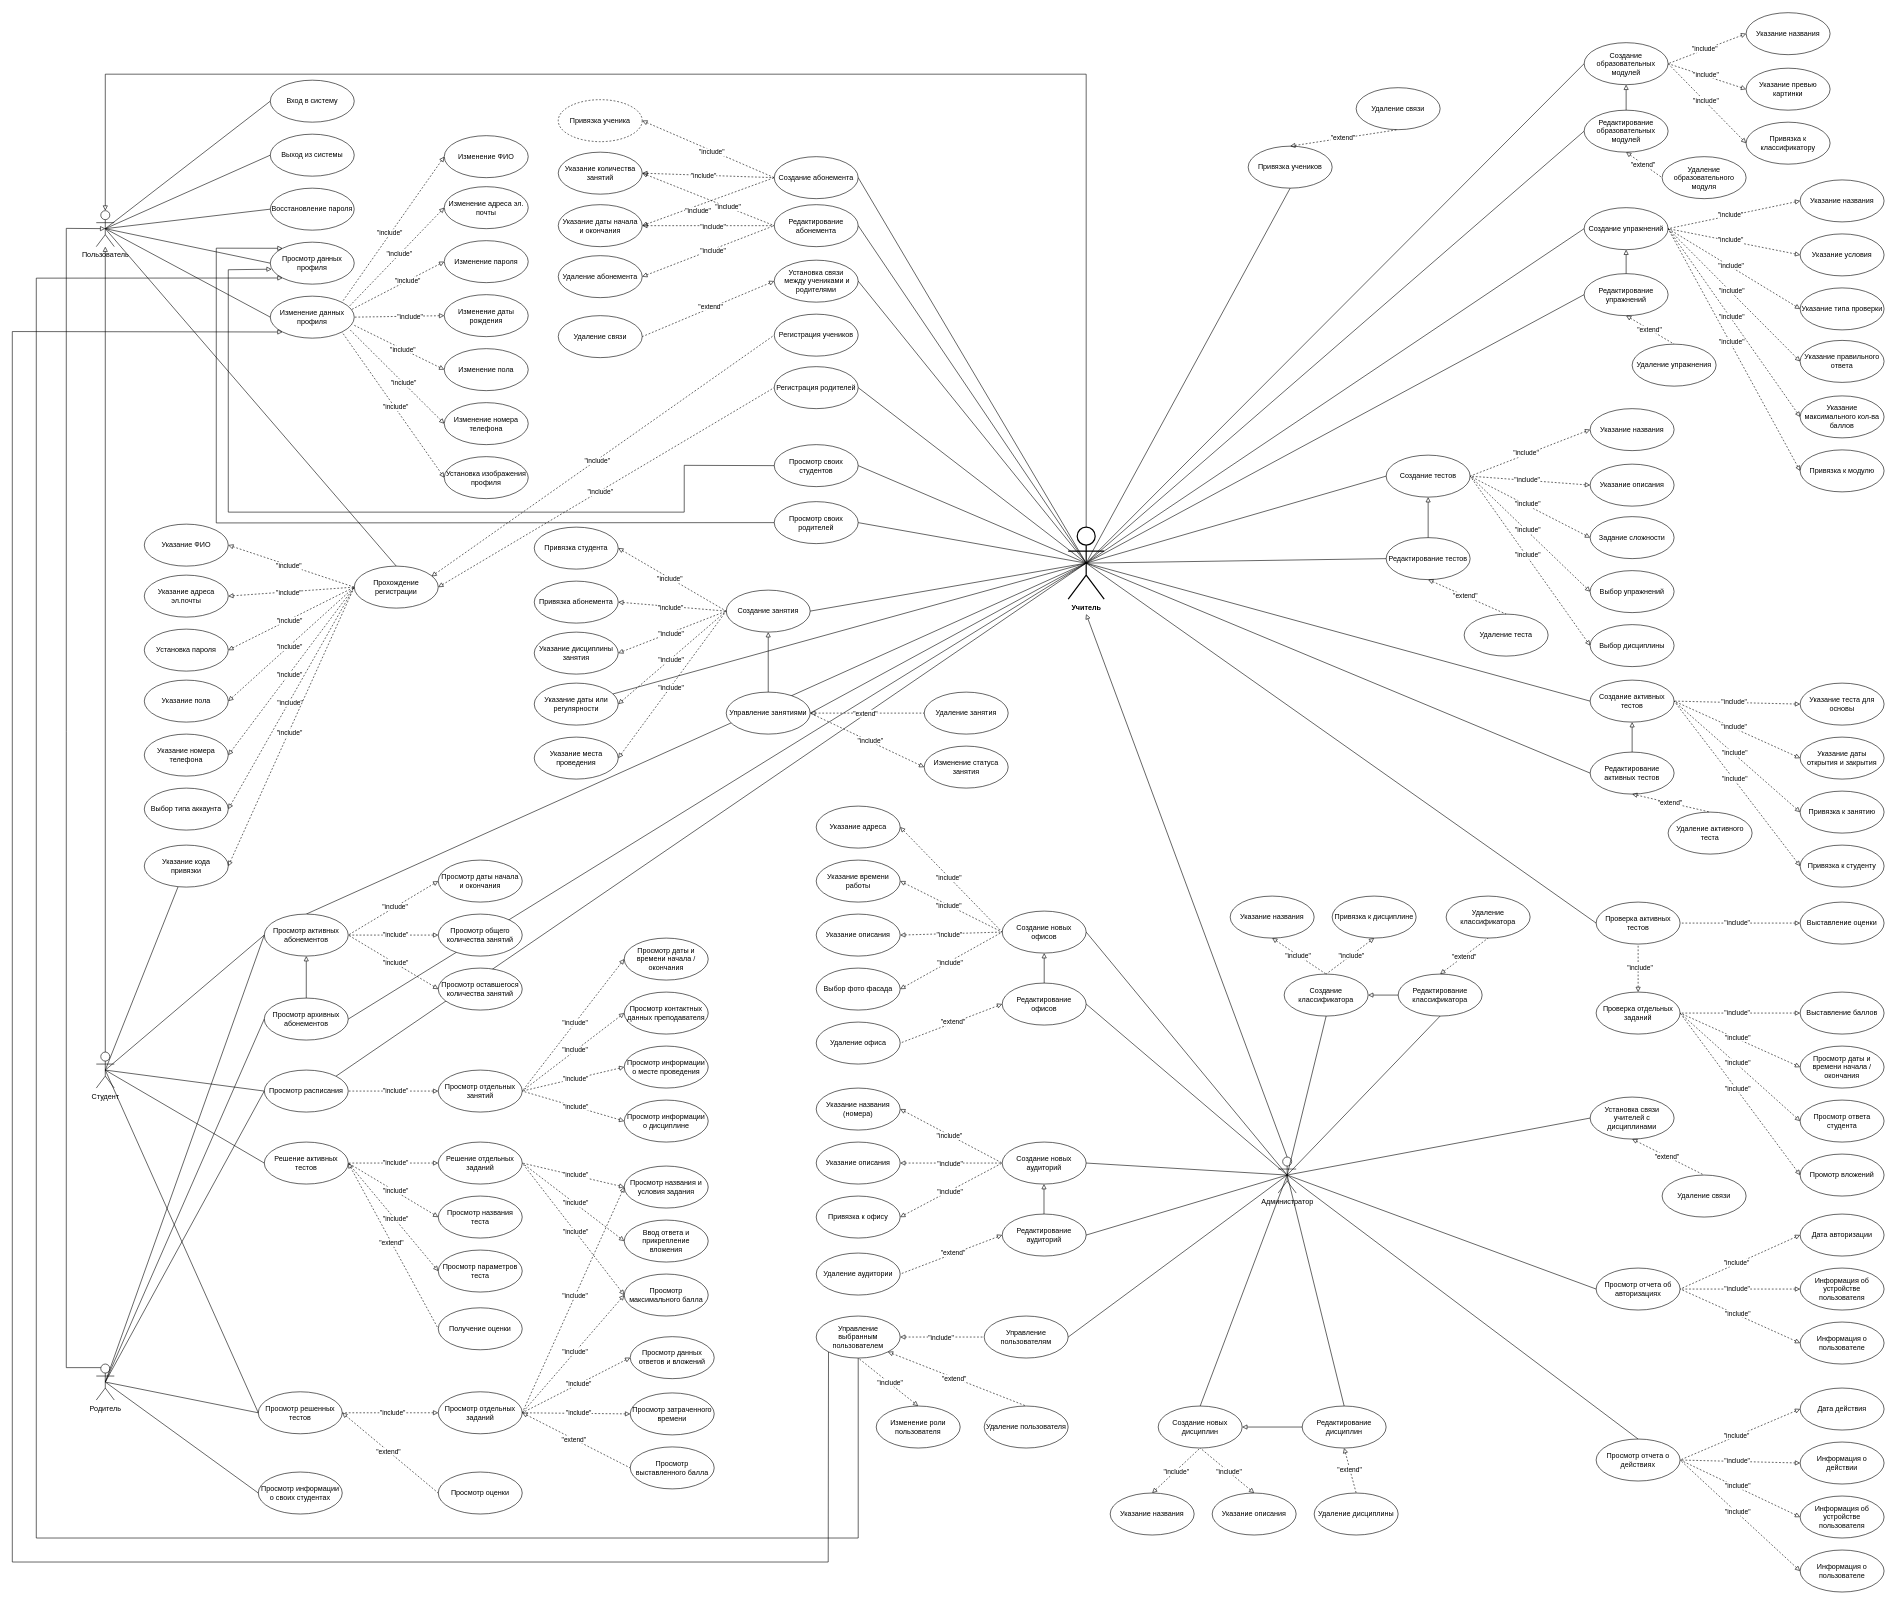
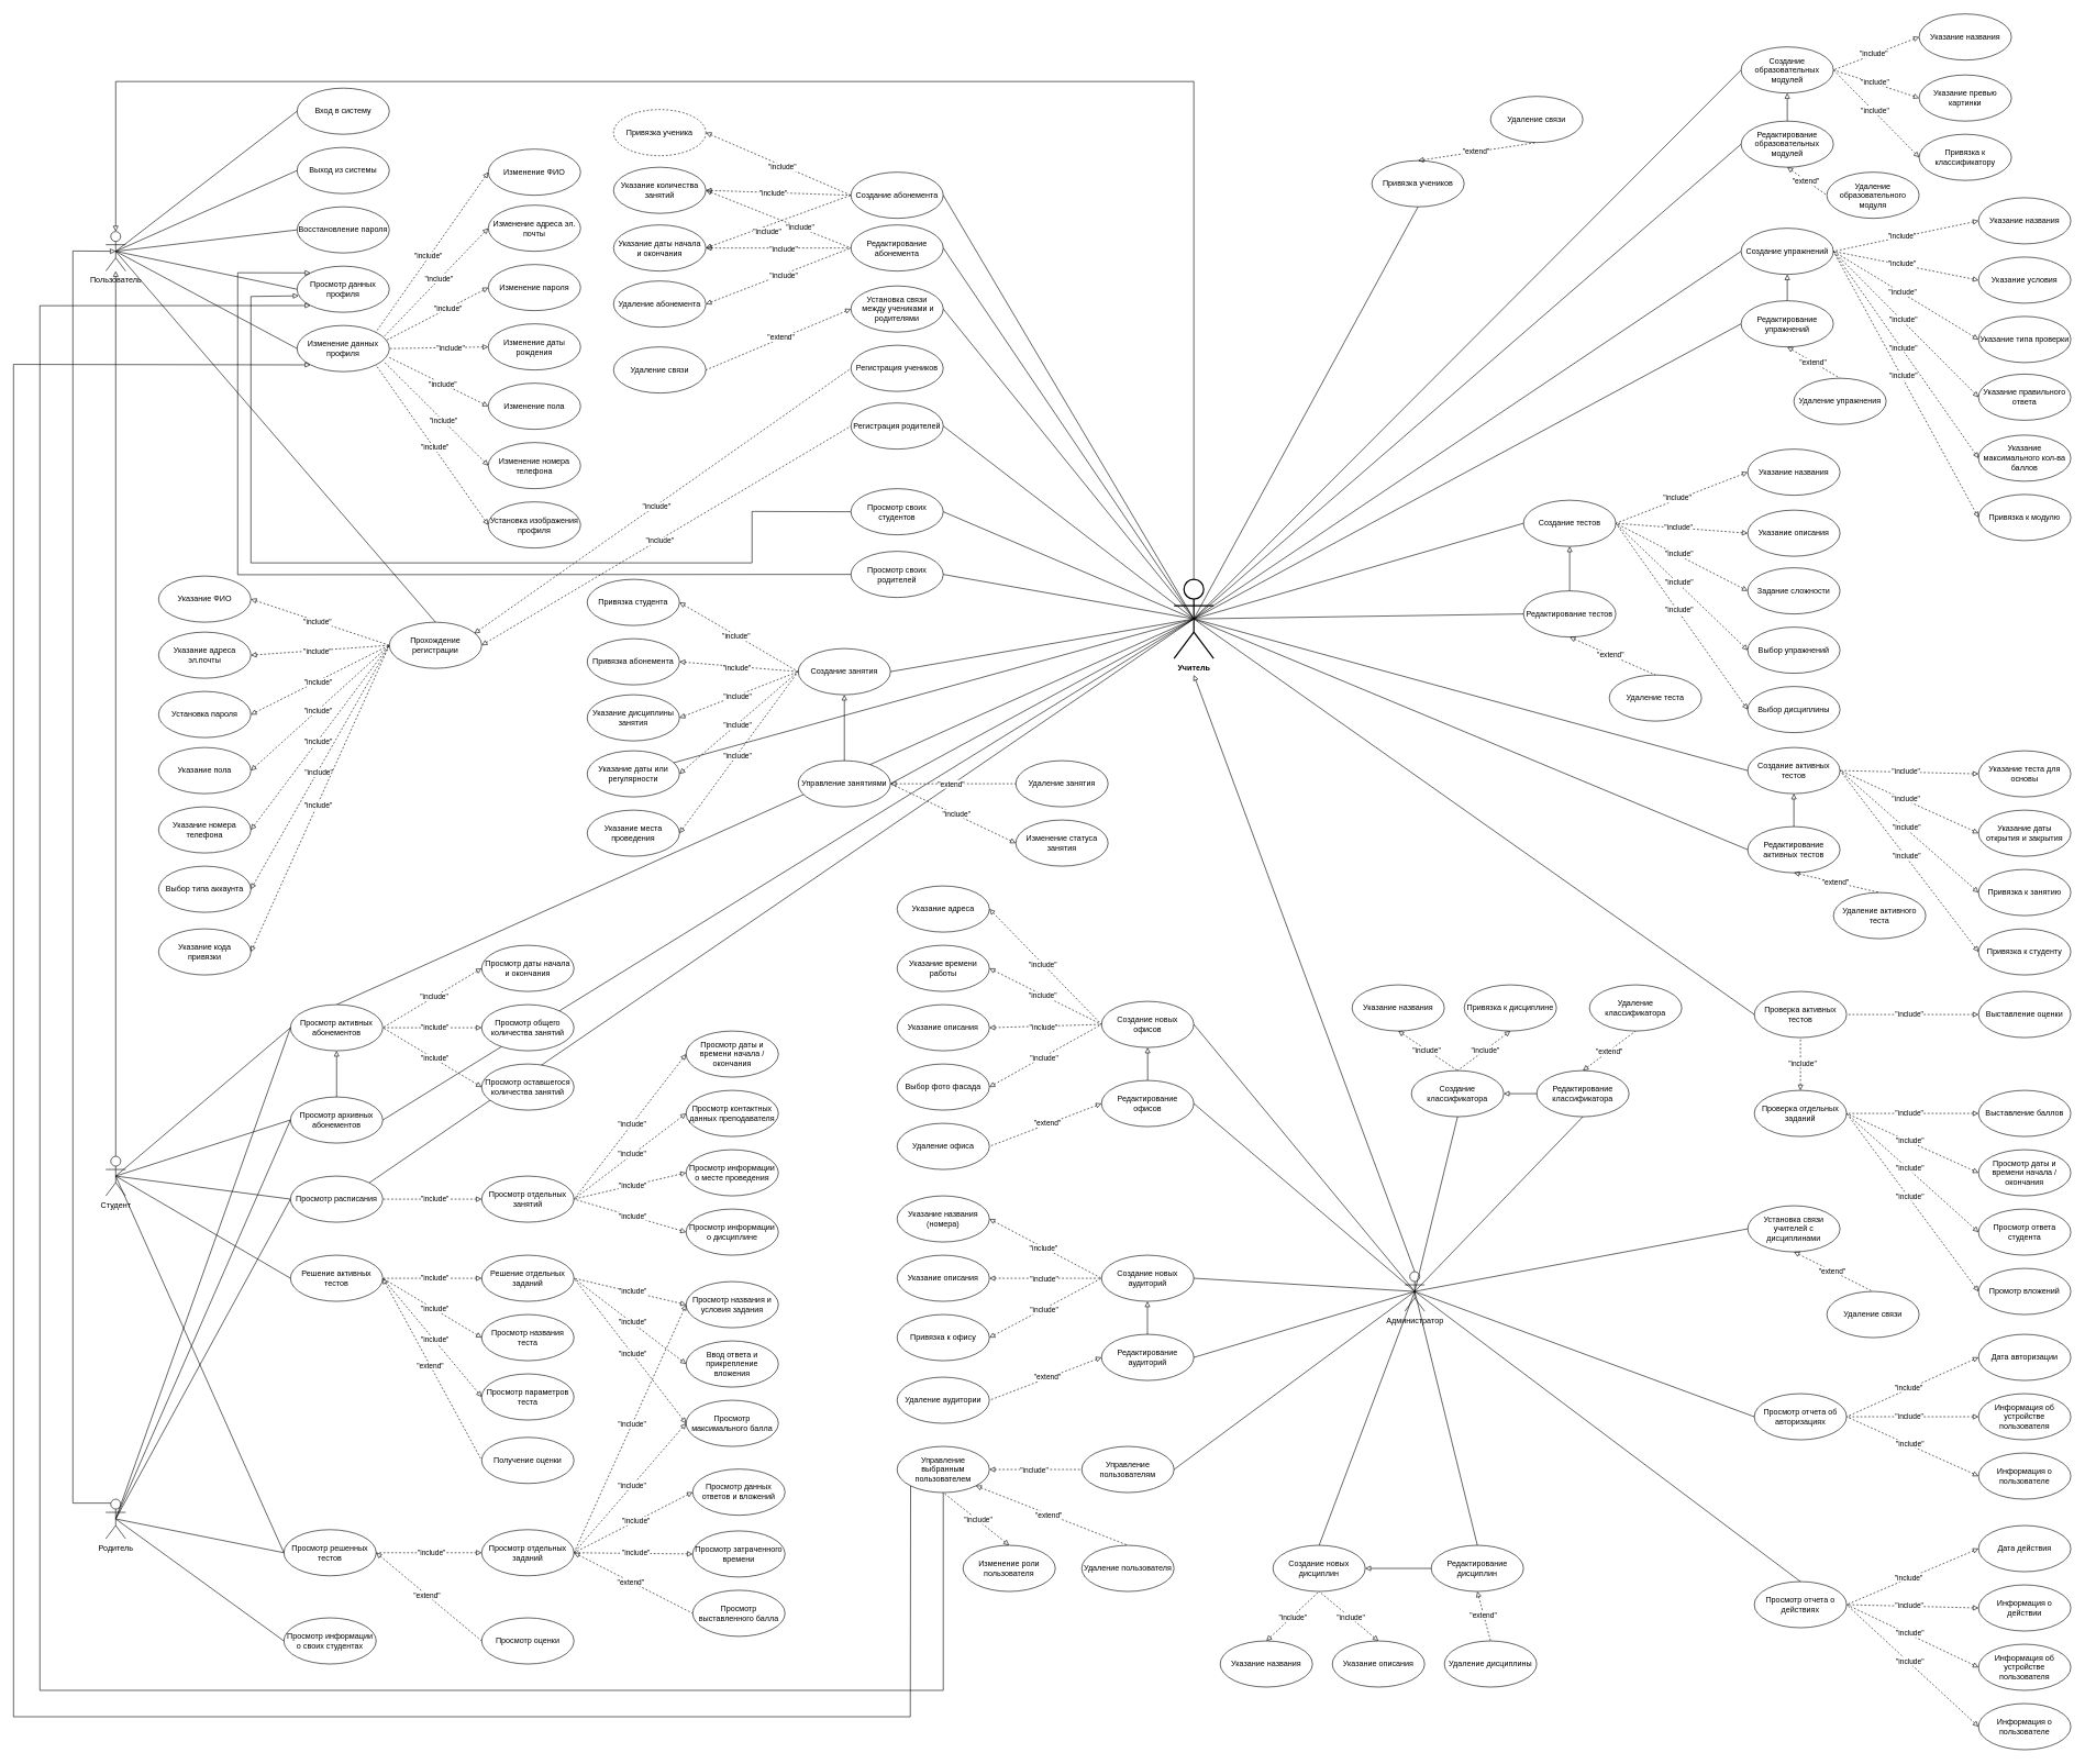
- <mxCell id="16" value="" style="endArrow=none;html=1;rounded=0;exitX=0.5;exitY=0.5;exitDx=0;exitDy=0;exitPerimeter=0;" edge="1" parent="1" source="5" target="97"><mxGeometry width="50" height="50" relative="1" as="geometry"><mxPoint x="660" y="1563" as="sourcePoint" /><mxPoint x="710" y="1513" as="targetPoint" /></mxGeometry></mxCell>
+ <mxCell id="16" value="" style="endArrow=none;html=1;rounded=0;exitX=0.5;exitY=0.5;exitDx=0;exitDy=0;exitPerimeter=0;entryX=0;entryY=0.5;entryDx=0;entryDy=0;" edge="1" parent="1" source="5" target="10"><mxGeometry width="50" height="50" relative="1" as="geometry"><mxPoint x="660" y="1563" as="sourcePoint" /><mxPoint x="710" y="1513" as="targetPoint" /></mxGeometry></mxCell>
